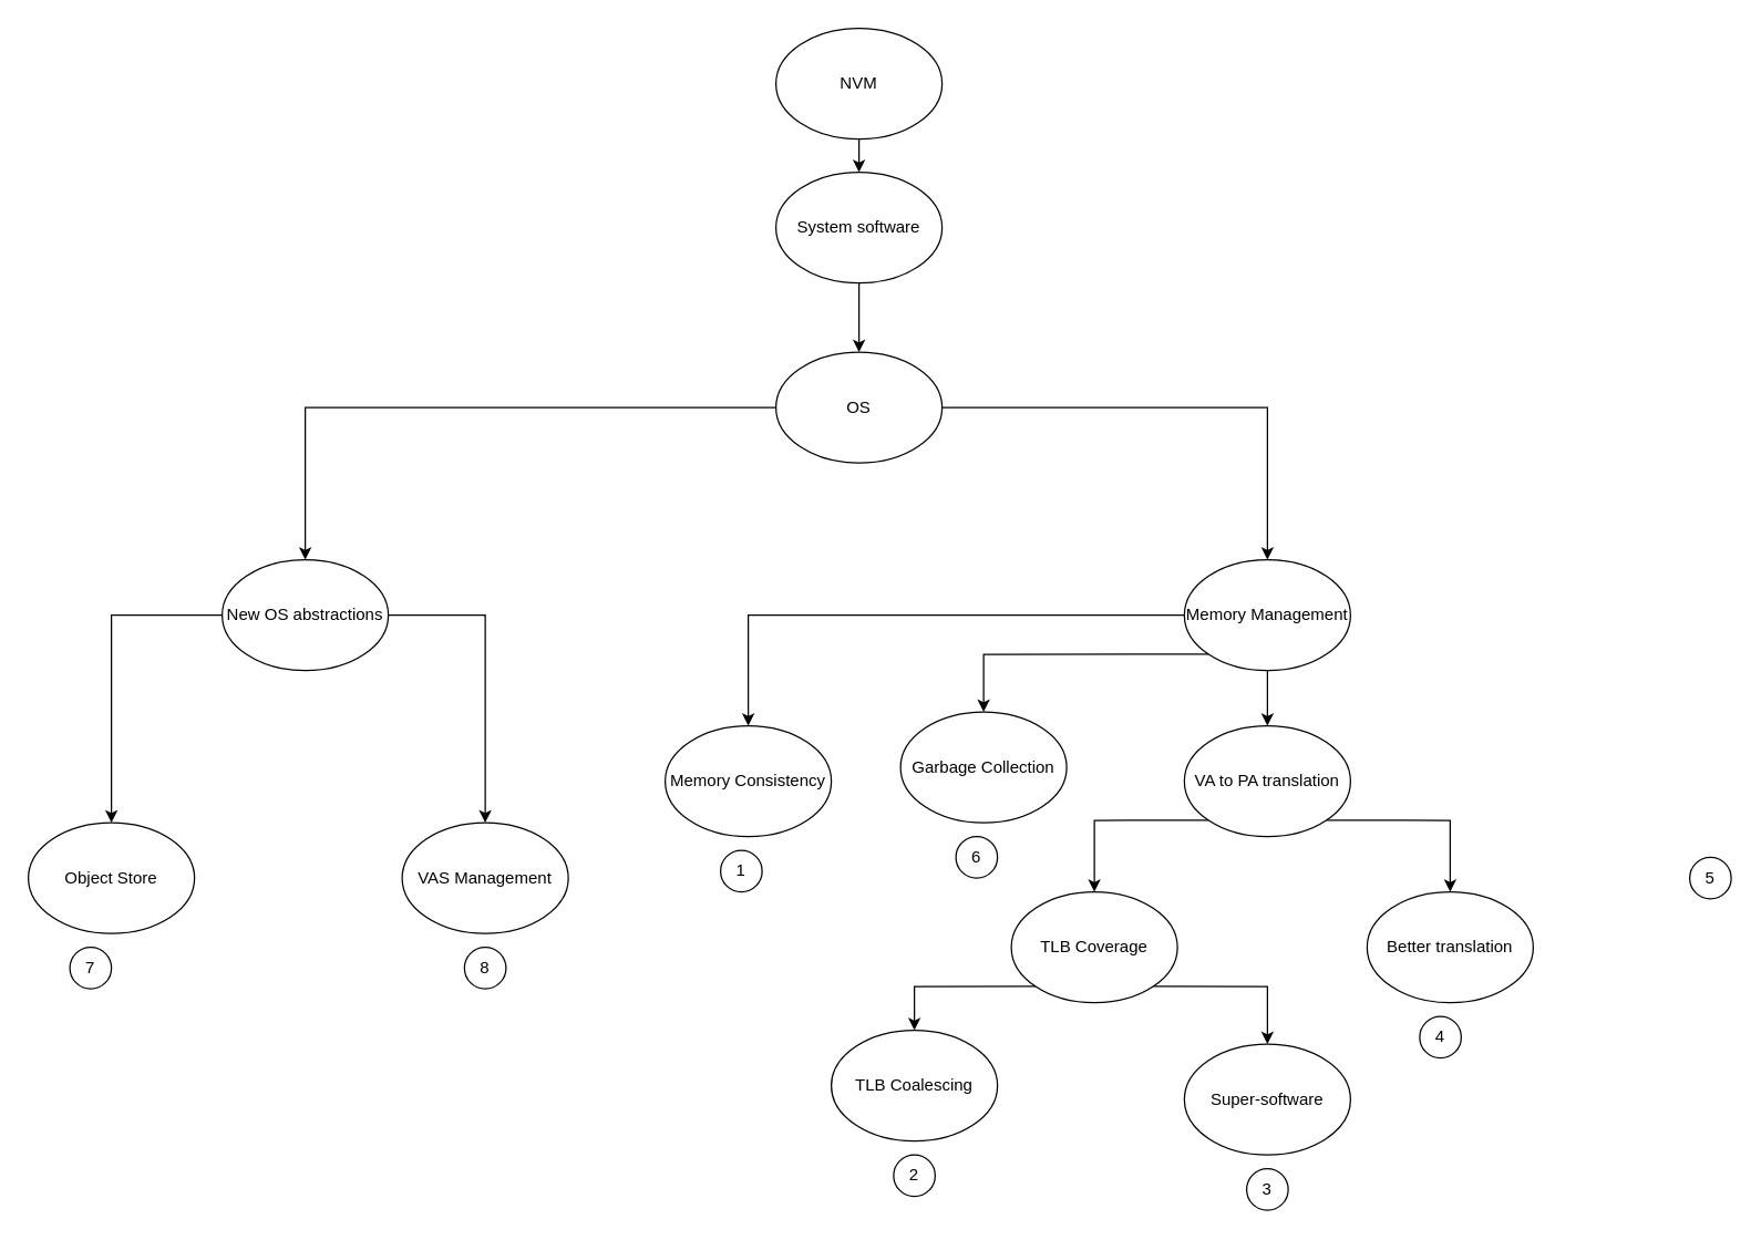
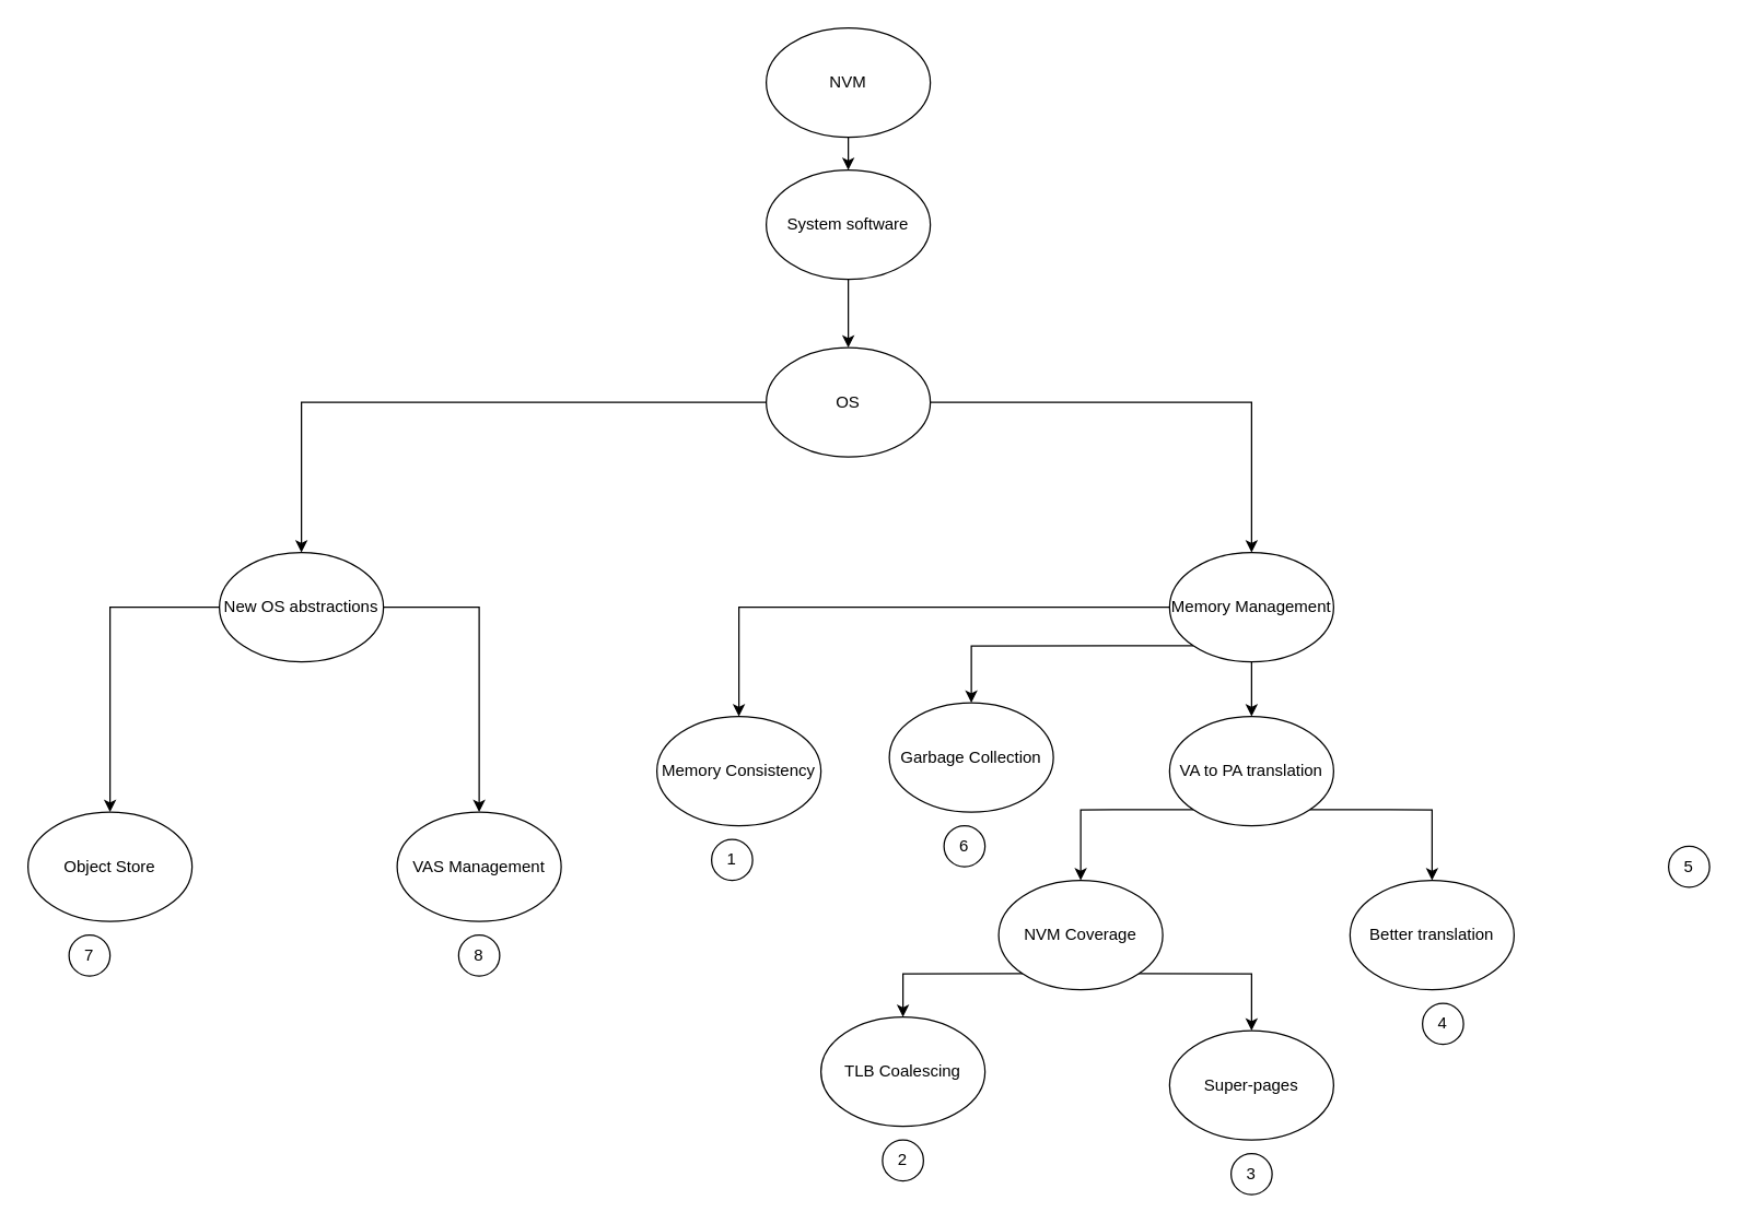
- <mxCell id="15" value="TLB Coverage" style="ellipse;whiteSpace=wrap;html=1;" parent="1" vertex="1"><mxGeometry x="730" y="644" width="120" height="80" as="geometry" /></mxCell>
+ <mxCell id="15" value="NVM Coverage" style="ellipse;whiteSpace=wrap;html=1;" parent="1" vertex="1"><mxGeometry x="730" y="644" width="120" height="80" as="geometry" /></mxCell>
- <mxCell id="31" value="4" style="ellipse;whiteSpace=wrap;html=1;" parent="1" vertex="1"><mxGeometry x="1025" y="734" width="30" height="30" as="geometry" /></mxCell>
+ <mxCell id="31" value="4" style="ellipse;whiteSpace=wrap;html=1;" parent="1" vertex="1"><mxGeometry x="1040" y="734" width="30" height="30" as="geometry" /></mxCell>
- <mxCell id="18" value="Super-software" style="ellipse;whiteSpace=wrap;html=1;" parent="1" vertex="1"><mxGeometry x="855" y="754" width="120" height="80" as="geometry" /></mxCell>
+ <mxCell id="18" value="Super-pages" style="ellipse;whiteSpace=wrap;html=1;" parent="1" vertex="1"><mxGeometry x="855" y="754" width="120" height="80" as="geometry" /></mxCell>
